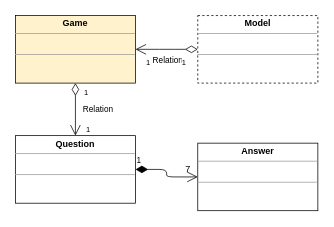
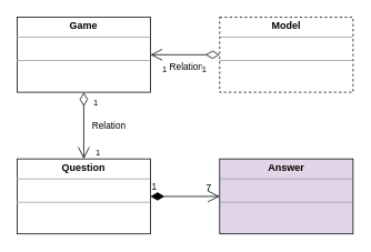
- <mxCell id="2" value="&lt;p style=&quot;margin: 0px ; margin-top: 4px ; text-align: center&quot;&gt;&lt;b&gt;Game&lt;/b&gt;&lt;br&gt;&lt;/p&gt;&lt;hr size=&quot;1&quot;&gt;&lt;p style=&quot;margin: 0px ; margin-left: 4px&quot;&gt;&lt;br&gt;&lt;/p&gt;&lt;hr size=&quot;1&quot;&gt;&lt;p style=&quot;margin: 0px ; margin-left: 4px&quot;&gt;&lt;br&gt;&lt;/p&gt;" style="verticalAlign=top;align=left;overflow=fill;fontSize=12;fontFamily=Helvetica;html=1;fillColor=#fff2cc;" vertex="1" parent="1"><mxGeometry x="20" y="20" width="160" height="90" as="geometry" /></mxCell>
+ <mxCell id="2" value="&lt;p style=&quot;margin: 0px ; margin-top: 4px ; text-align: center&quot;&gt;&lt;b&gt;Game&lt;/b&gt;&lt;br&gt;&lt;/p&gt;&lt;hr size=&quot;1&quot;&gt;&lt;p style=&quot;margin: 0px ; margin-left: 4px&quot;&gt;&lt;br&gt;&lt;/p&gt;&lt;hr size=&quot;1&quot;&gt;&lt;p style=&quot;margin: 0px ; margin-left: 4px&quot;&gt;&lt;br&gt;&lt;/p&gt;" style="verticalAlign=top;align=left;overflow=fill;fontSize=12;fontFamily=Helvetica;html=1;" vertex="1" parent="1"><mxGeometry x="20" y="20" width="160" height="90" as="geometry" /></mxCell>
- <mxCell id="4" value="&lt;p style=&quot;margin: 0px ; margin-top: 4px ; text-align: center&quot;&gt;&lt;b&gt;Question&lt;/b&gt;&lt;br&gt;&lt;/p&gt;&lt;hr size=&quot;1&quot;&gt;&lt;p style=&quot;margin: 0px ; margin-left: 4px&quot;&gt;&lt;br&gt;&lt;/p&gt;&lt;hr size=&quot;1&quot;&gt;" style="verticalAlign=top;align=left;overflow=fill;fontSize=12;fontFamily=Helvetica;html=1;" vertex="1" parent="1"><mxGeometry x="20" y="180" width="160" height="90" as="geometry" /></mxCell>
+ <mxCell id="4" value="&lt;p style=&quot;margin: 0px ; margin-top: 4px ; text-align: center&quot;&gt;&lt;b&gt;Question&lt;/b&gt;&lt;br&gt;&lt;/p&gt;&lt;hr size=&quot;1&quot;&gt;&lt;p style=&quot;margin: 0px ; margin-left: 4px&quot;&gt;&lt;br&gt;&lt;/p&gt;&lt;hr size=&quot;1&quot;&gt;" style="verticalAlign=top;align=left;overflow=fill;fontSize=12;fontFamily=Helvetica;html=1;" vertex="1" parent="1"><mxGeometry x="20" y="190" width="160" height="90" as="geometry" /></mxCell>
- <mxCell id="5" value="&lt;p style=&quot;margin: 0px ; margin-top: 4px ; text-align: center&quot;&gt;&lt;b&gt;Answer&lt;/b&gt;&lt;br&gt;&lt;/p&gt;&lt;hr size=&quot;1&quot;&gt;&lt;p style=&quot;margin: 0px ; margin-left: 4px&quot;&gt;&lt;br&gt;&lt;/p&gt;&lt;hr size=&quot;1&quot;&gt;&lt;p style=&quot;margin: 0px ; margin-left: 4px&quot;&gt;&lt;br&gt;&lt;/p&gt;" style="verticalAlign=top;align=left;overflow=fill;fontSize=12;fontFamily=Helvetica;html=1;" vertex="1" parent="1"><mxGeometry x="263" y="190" width="160" height="90" as="geometry" /></mxCell>
+ <mxCell id="5" value="&lt;p style=&quot;margin: 0px ; margin-top: 4px ; text-align: center&quot;&gt;&lt;b&gt;Answer&lt;/b&gt;&lt;br&gt;&lt;/p&gt;&lt;hr size=&quot;1&quot;&gt;&lt;p style=&quot;margin: 0px ; margin-left: 4px&quot;&gt;&lt;br&gt;&lt;/p&gt;&lt;hr size=&quot;1&quot;&gt;&lt;p style=&quot;margin: 0px ; margin-left: 4px&quot;&gt;&lt;br&gt;&lt;/p&gt;" style="verticalAlign=top;align=left;overflow=fill;fontSize=12;fontFamily=Helvetica;html=1;fillColor=#e1d5e7;" vertex="1" parent="1"><mxGeometry x="263" y="190" width="160" height="90" as="geometry" /></mxCell>
